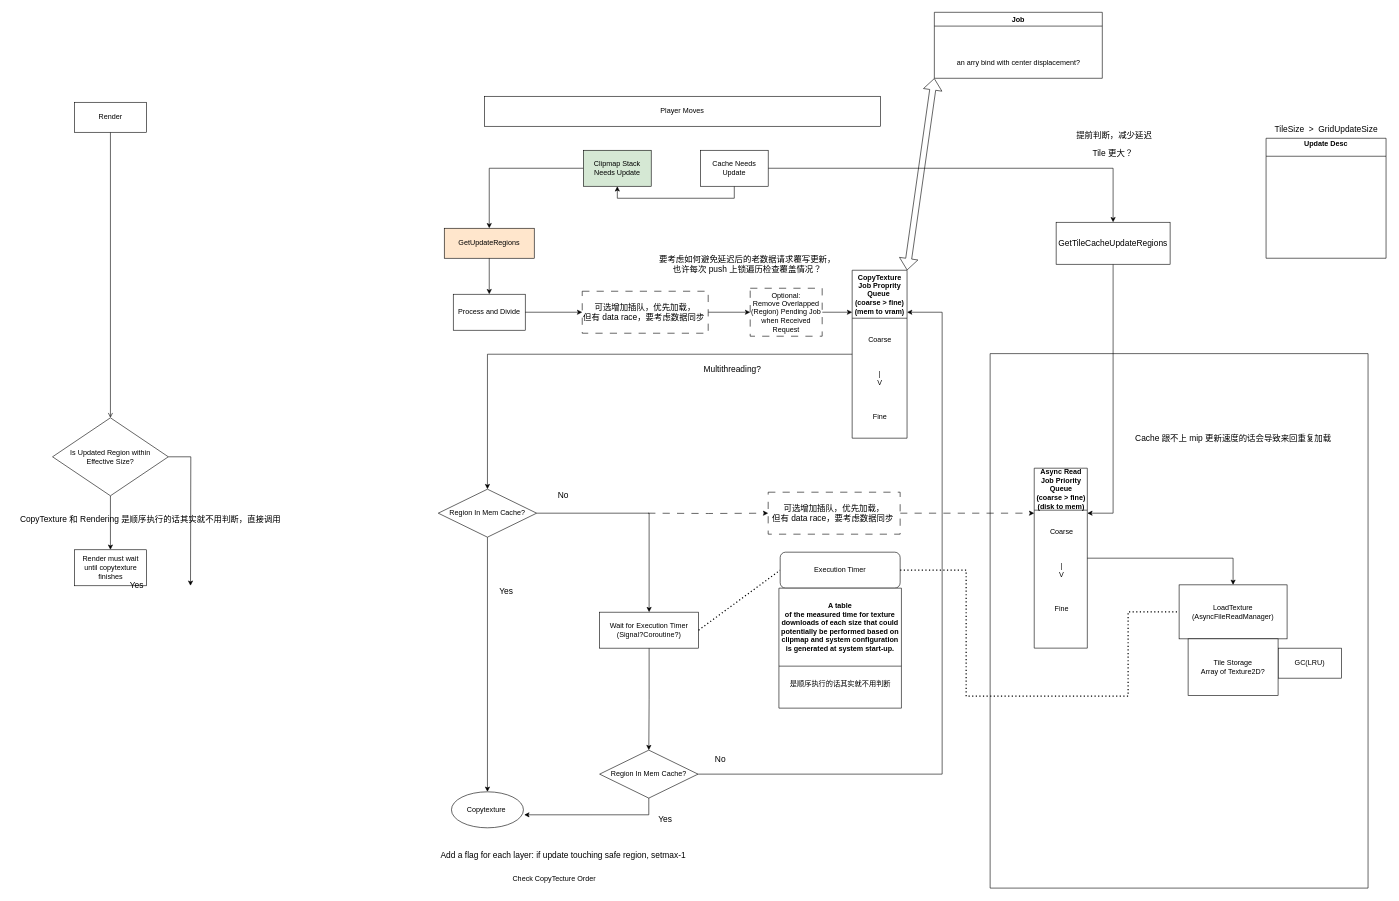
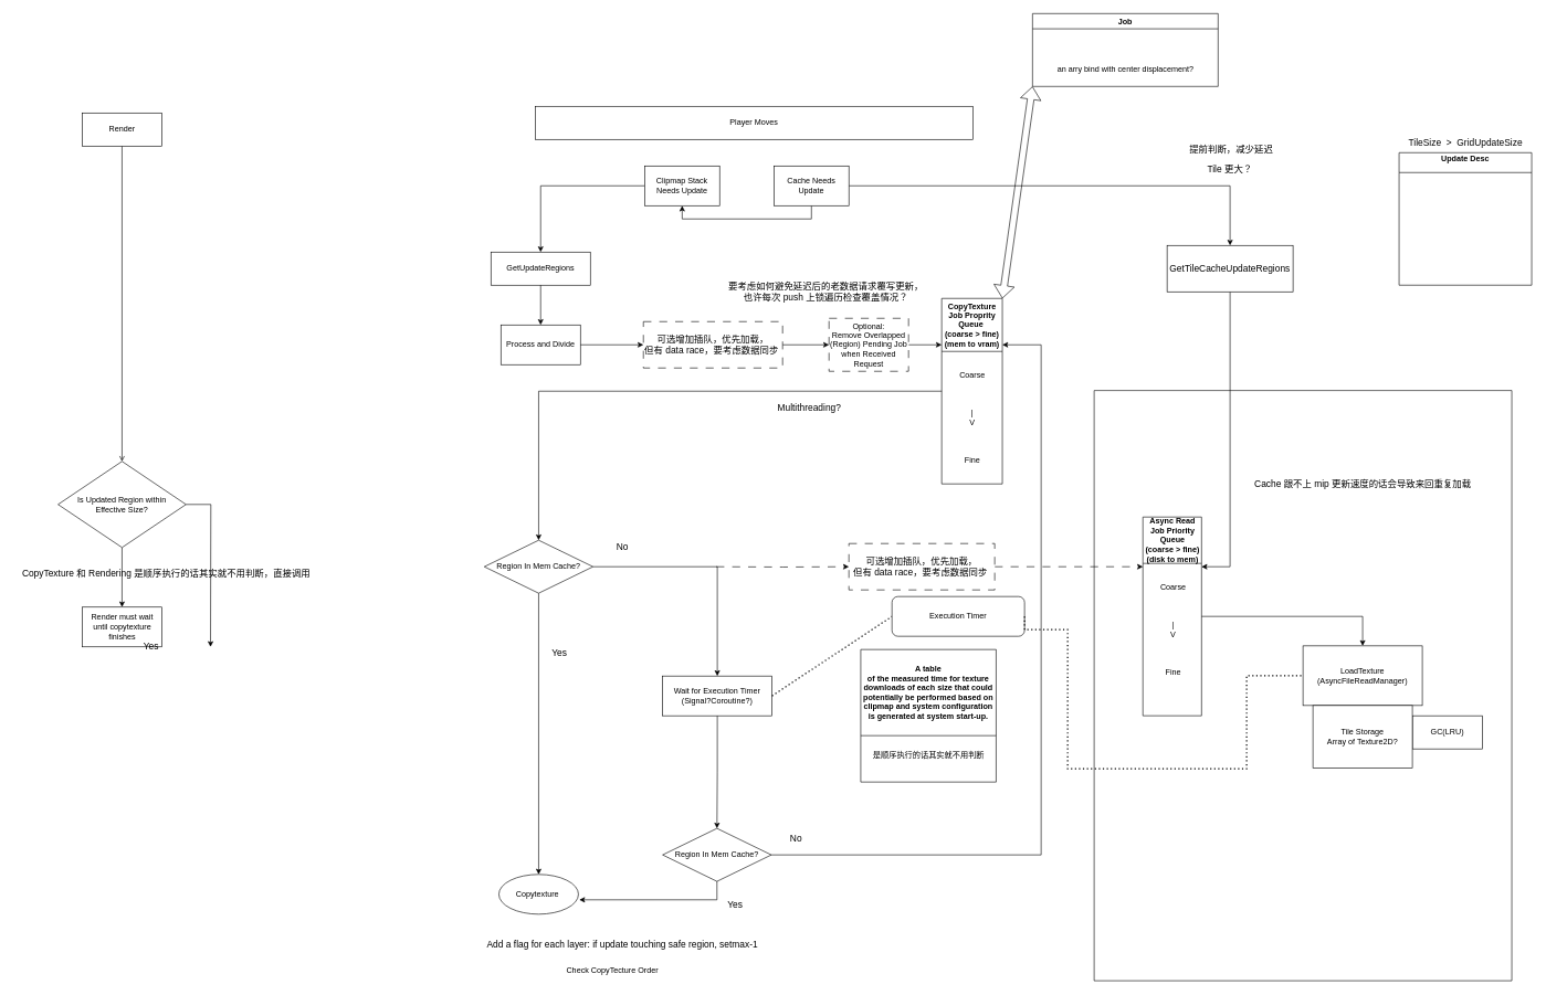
- <mxCell id="16" value="Clipmap Stack Needs Update" style="rounded=0;whiteSpace=wrap;html=1;labelBackgroundColor=none;fillColor=#d5e8d4;" parent="1" vertex="1"><mxGeometry x="972" y="250" width="113" height="60" as="geometry" /></mxCell>
+ <mxCell id="16" value="Clipmap Stack Needs Update" style="rounded=0;whiteSpace=wrap;html=1;labelBackgroundColor=none;" parent="1" vertex="1"><mxGeometry x="972" y="250" width="113" height="60" as="geometry" /></mxCell>
- <mxCell id="3" value="GetUpdateRegions" style="rounded=0;whiteSpace=wrap;html=1;labelBackgroundColor=none;fillColor=#ffe6cc;" parent="1" vertex="1"><mxGeometry x="740" y="380" width="150" height="50" as="geometry" /></mxCell>
+ <mxCell id="3" value="GetUpdateRegions" style="rounded=0;whiteSpace=wrap;html=1;labelBackgroundColor=none;" parent="1" vertex="1"><mxGeometry x="740" y="380" width="150" height="50" as="geometry" /></mxCell>
- <mxCell id="65" value="Execution Timer" style="rounded=1;whiteSpace=wrap;html=1;labelBackgroundColor=none;" parent="1" vertex="1"><mxGeometry x="1300" y="920" width="200" height="60" as="geometry" /></mxCell>
+ <mxCell id="65" value="Execution Timer" style="rounded=1;whiteSpace=wrap;html=1;labelBackgroundColor=none;" parent="1" vertex="1"><mxGeometry x="1345" y="900" width="200" height="60" as="geometry" /></mxCell>
